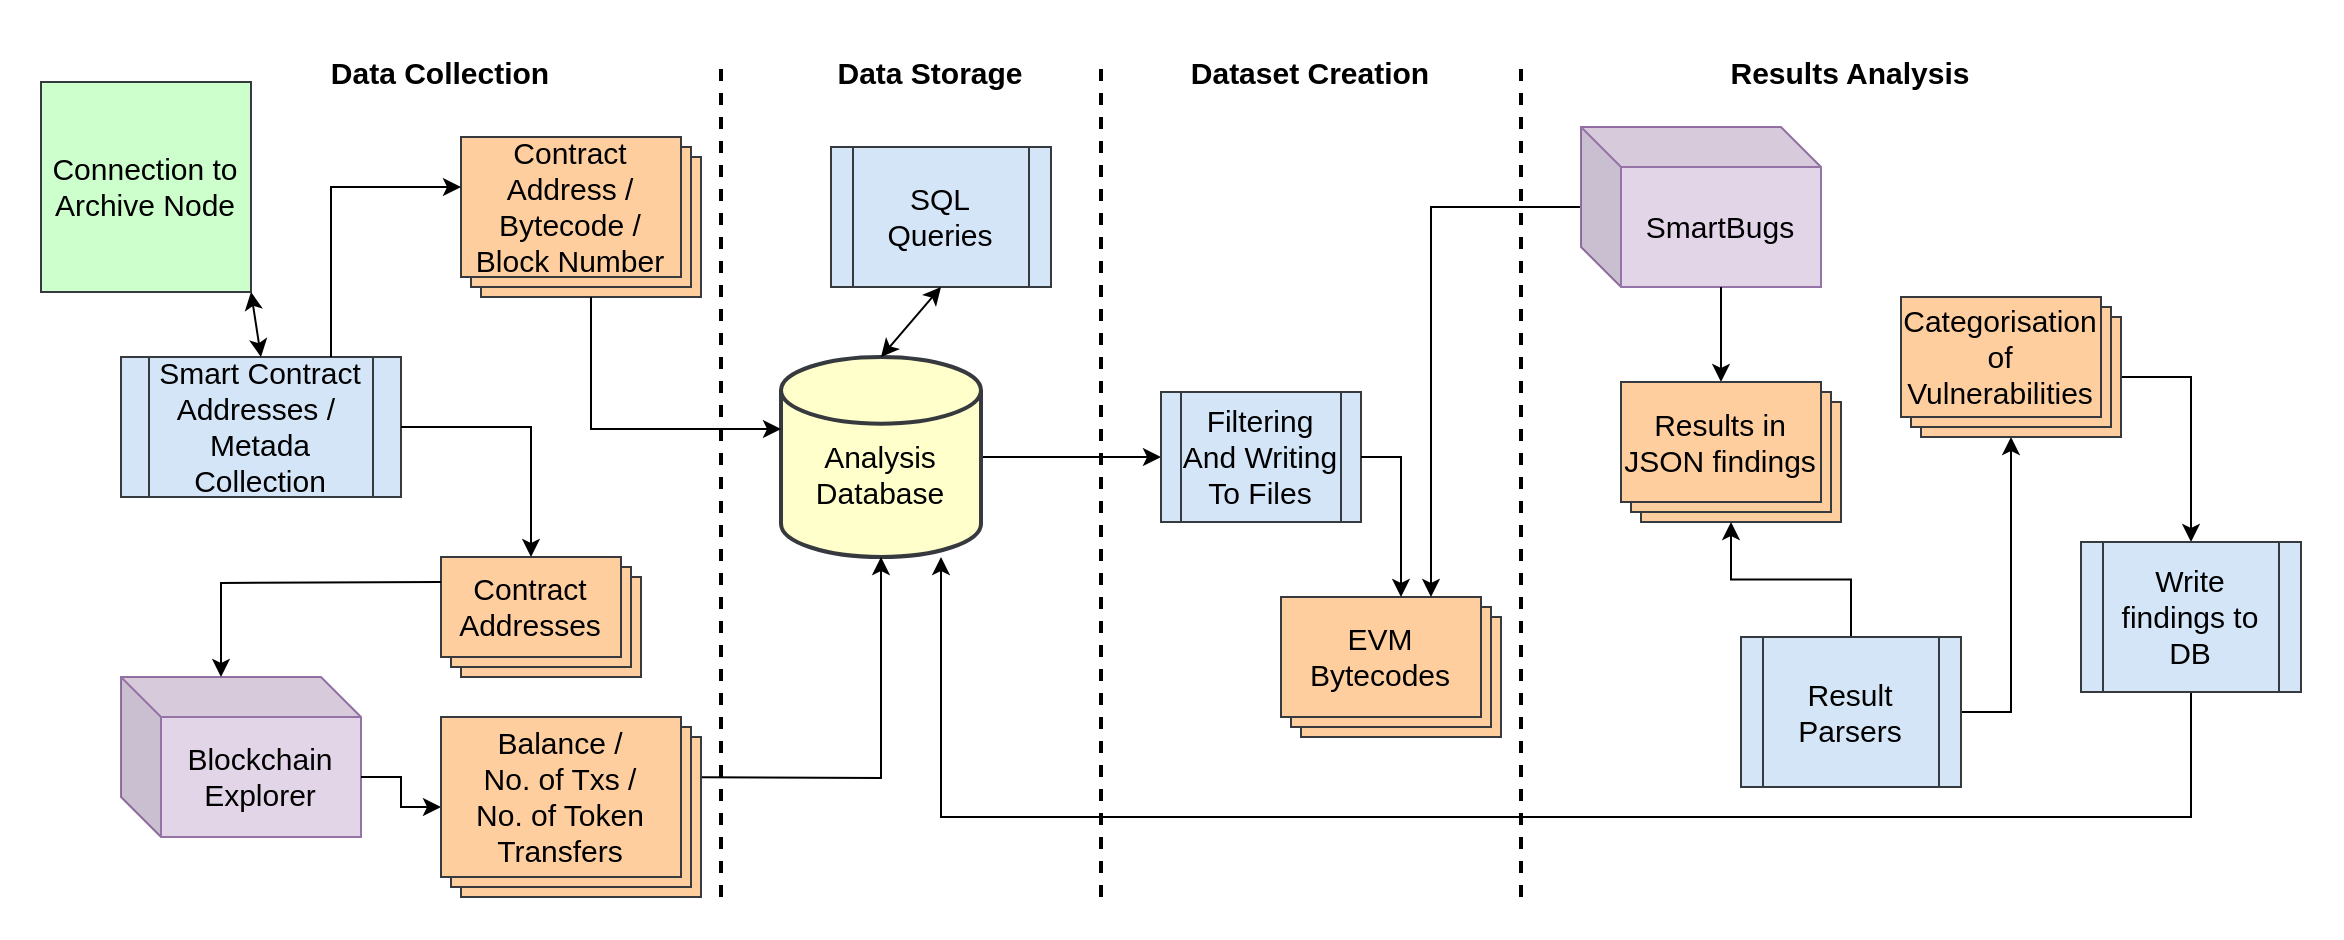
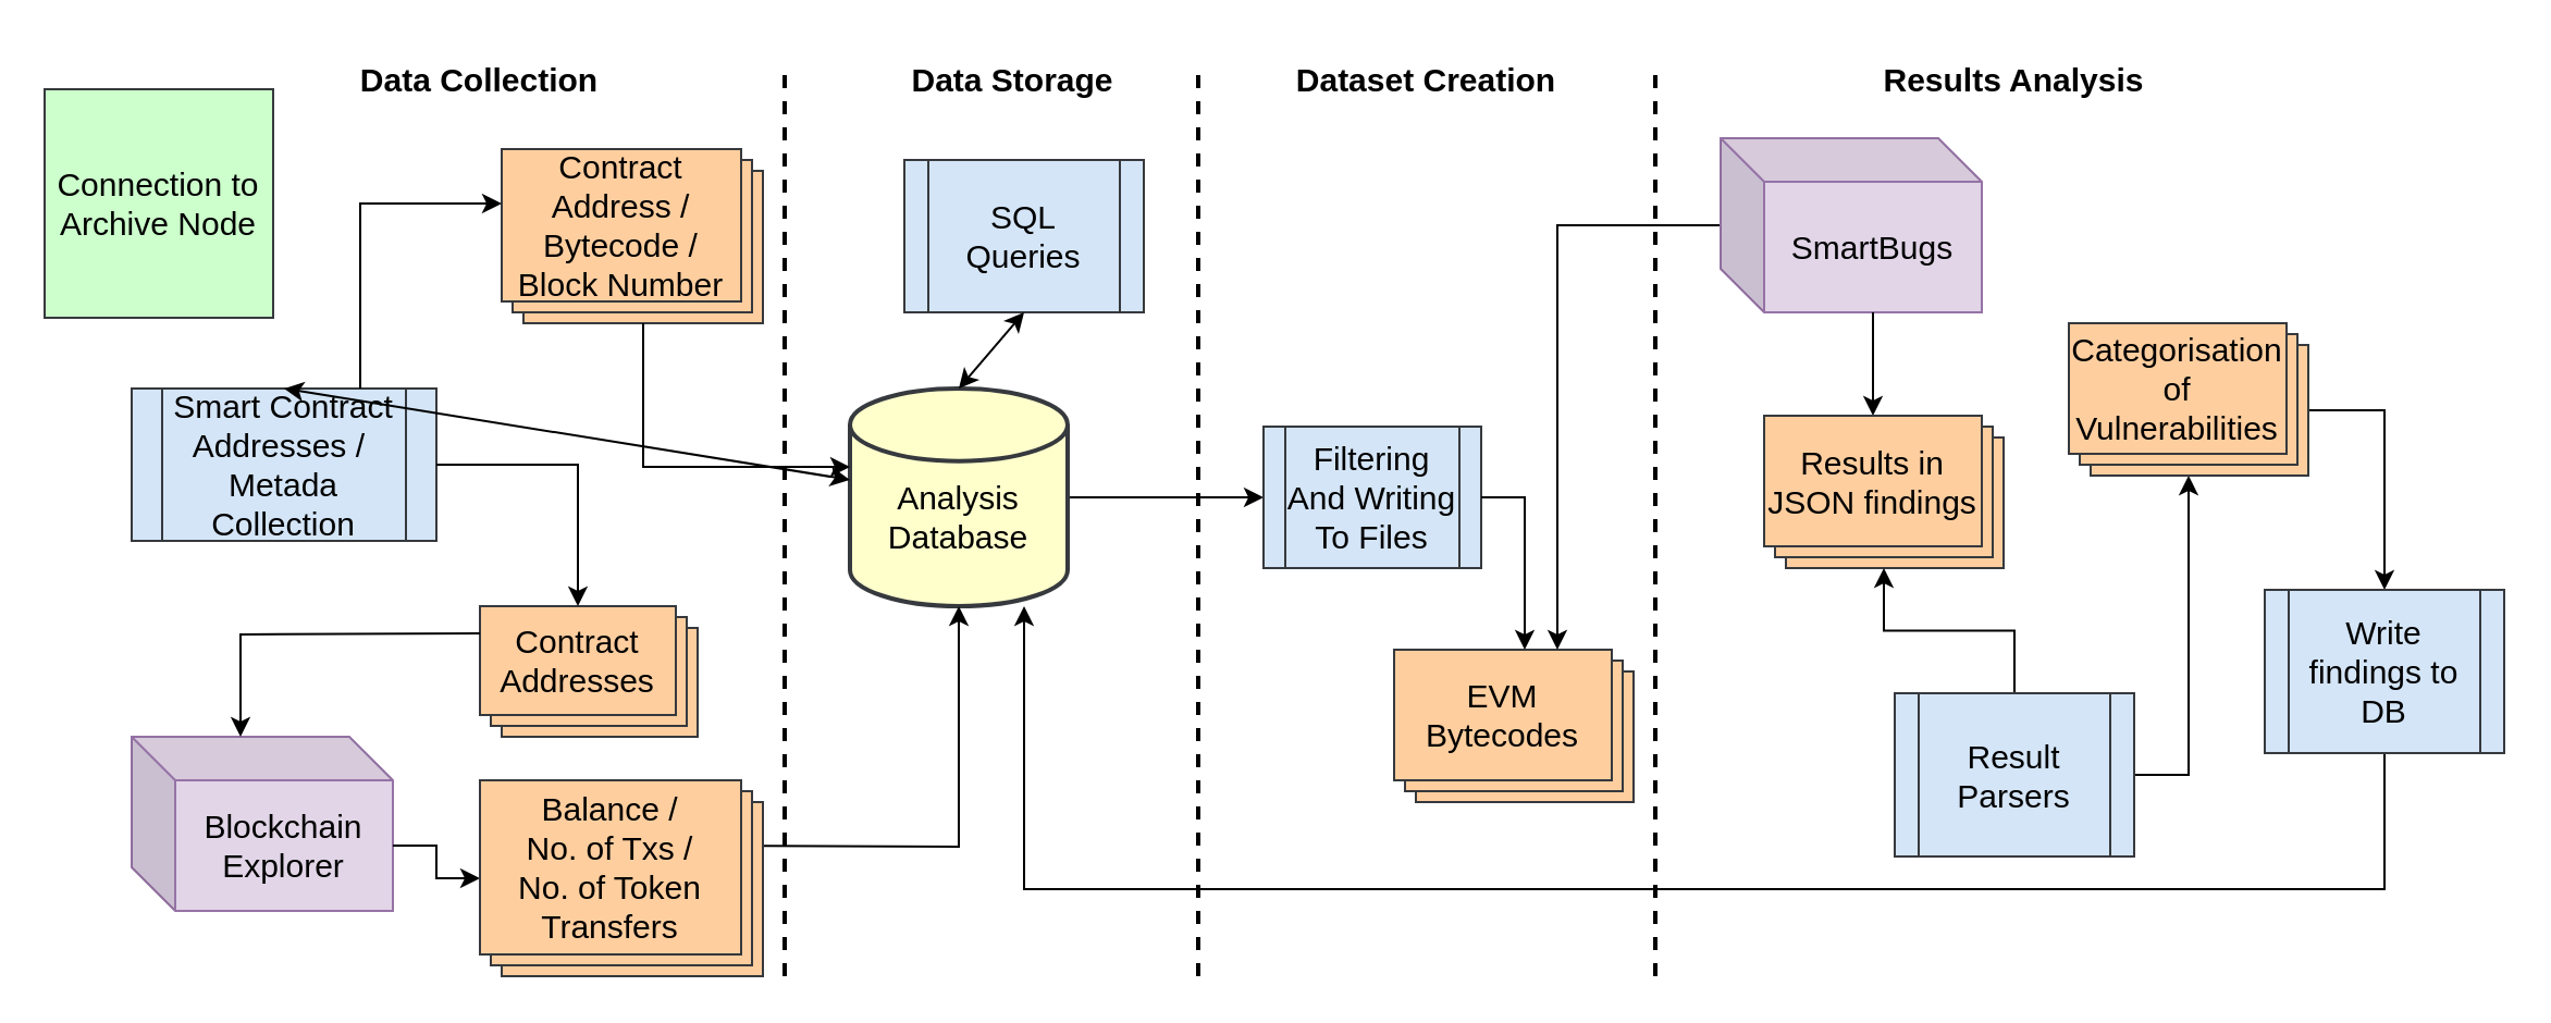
- <mxCell id="10" value="" style="endArrow=classic;startArrow=classic;html=1;rounded=0;fontSize=15;strokeWidth=1;exitX=0.5;exitY=0;exitDx=0;exitDy=0;entryX=1;entryY=1;entryDx=0;entryDy=0;" parent="1" source="7" target="9" edge="1"><mxGeometry width="50" height="50" relative="1" as="geometry"><mxPoint x="120" y="168" as="sourcePoint" /><mxPoint x="170" y="118" as="targetPoint" /></mxGeometry></mxCell>
+ <mxCell id="10" value="" style="endArrow=classic;startArrow=classic;html=1;rounded=0;fontSize=15;strokeWidth=1;exitX=0.5;exitY=0;exitDx=0;exitDy=0;" parent="1" source="7" target="3" edge="1"><mxGeometry width="50" height="50" relative="1" as="geometry"><mxPoint x="120" y="168" as="sourcePoint" /><mxPoint x="170" y="118" as="targetPoint" /></mxGeometry></mxCell>
